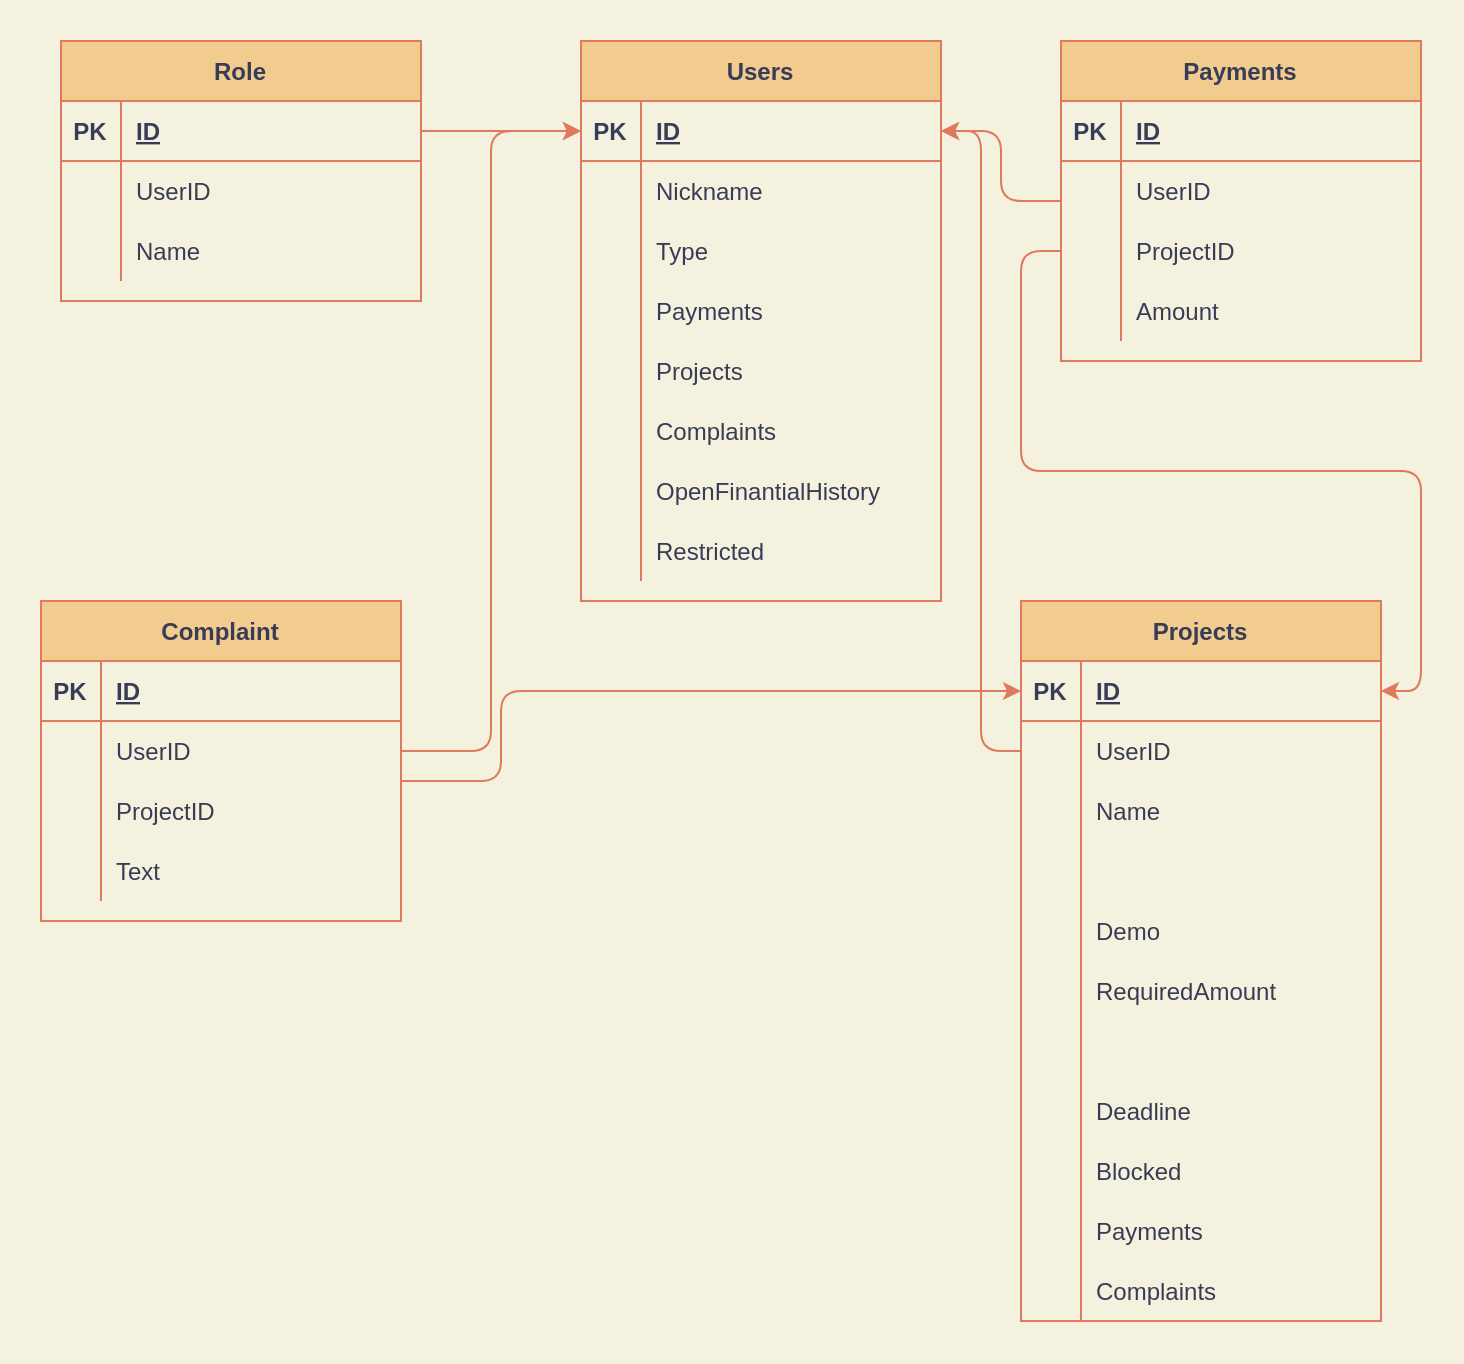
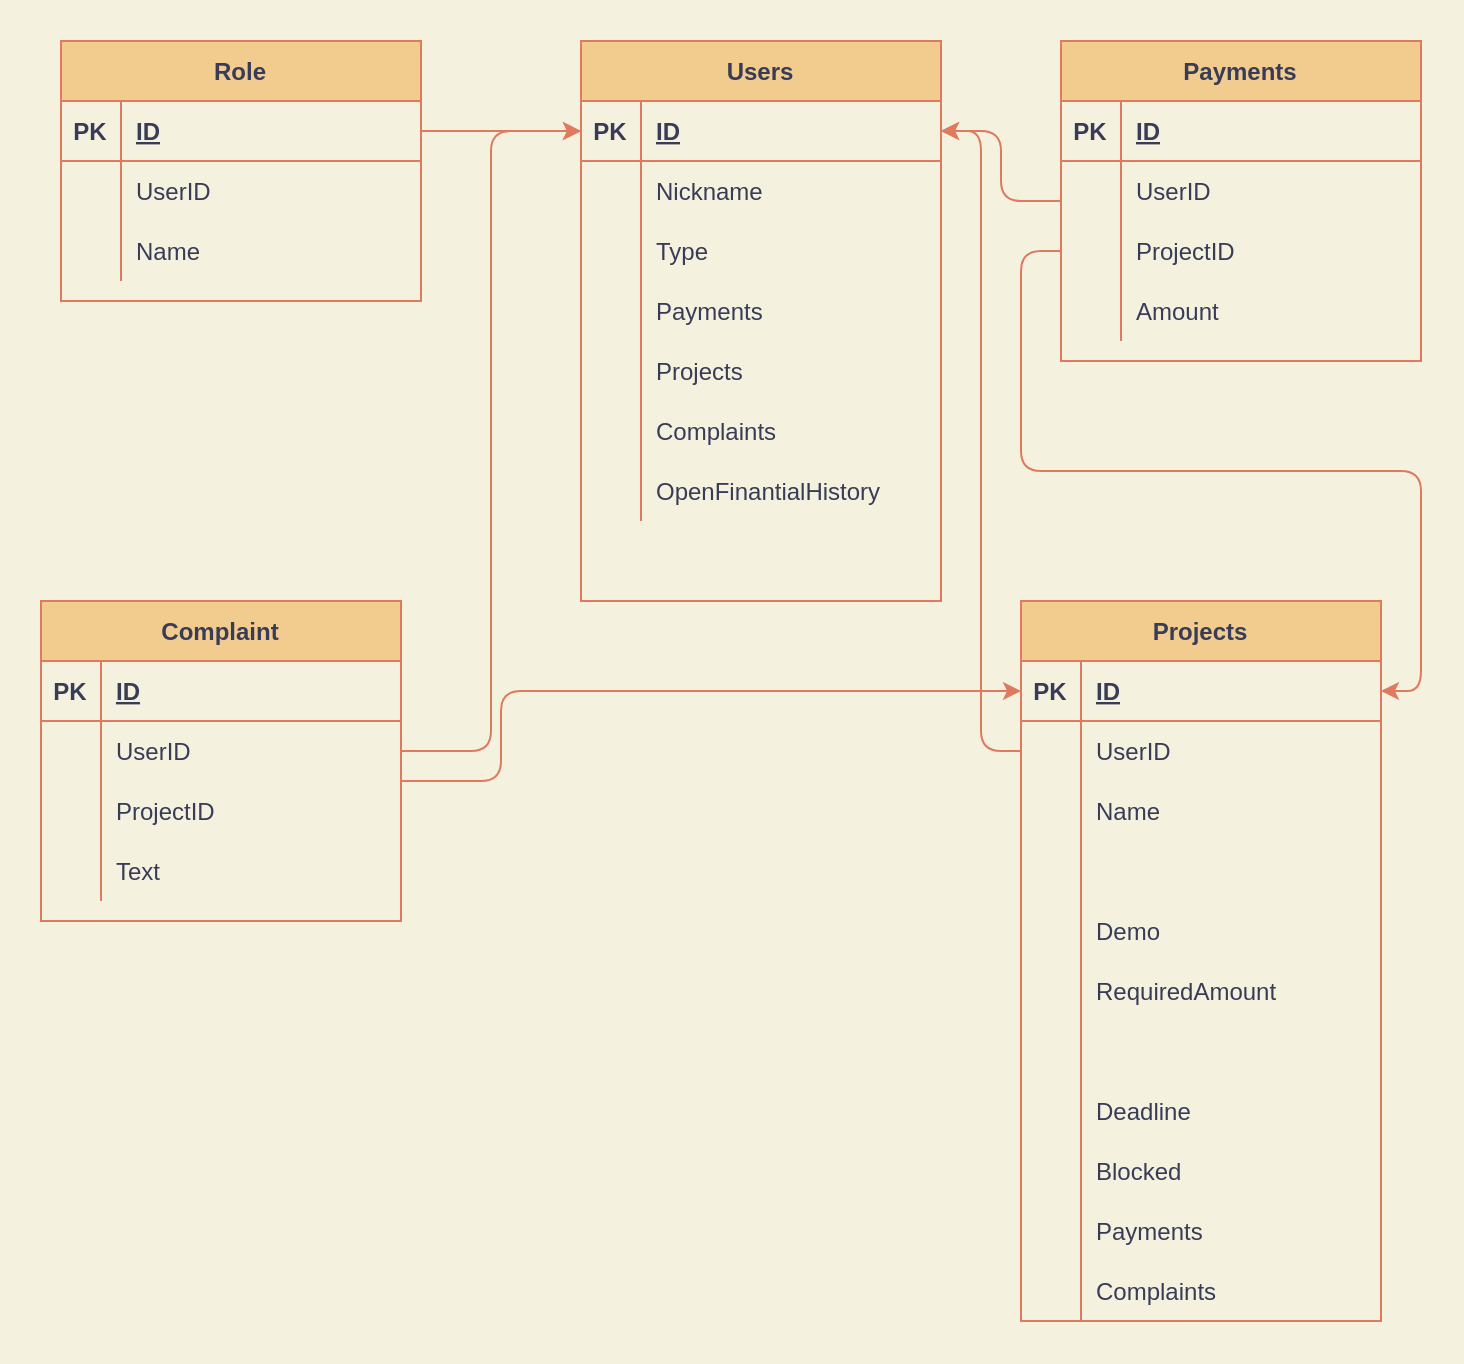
- <mxCell id="26" value="Restricted" style="shape=partialRectangle;connectable=0;fillColor=none;top=0;left=0;bottom=0;right=0;align=left;spacingLeft=6;overflow=hidden;strokeColor=#E07A5F;fontColor=#393C56;" parent="24" vertex="1"><mxGeometry x="30" width="150" height="30" as="geometry"><mxRectangle width="150" height="30" as="alternateBounds" /></mxGeometry></mxCell>
